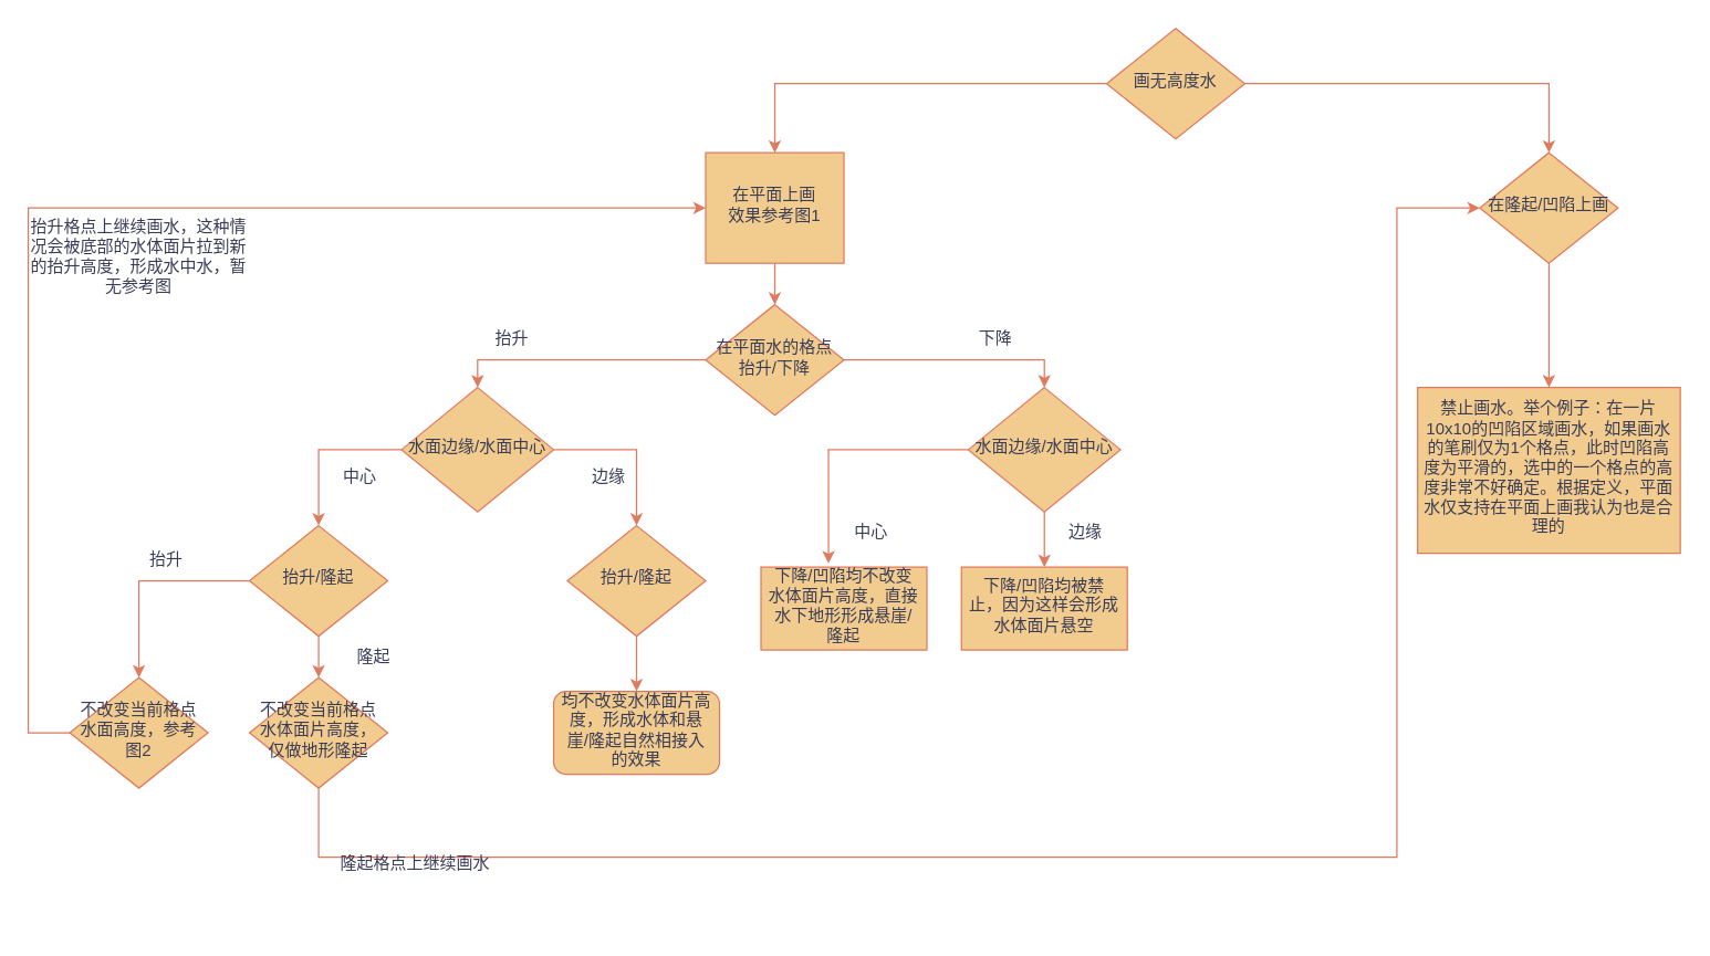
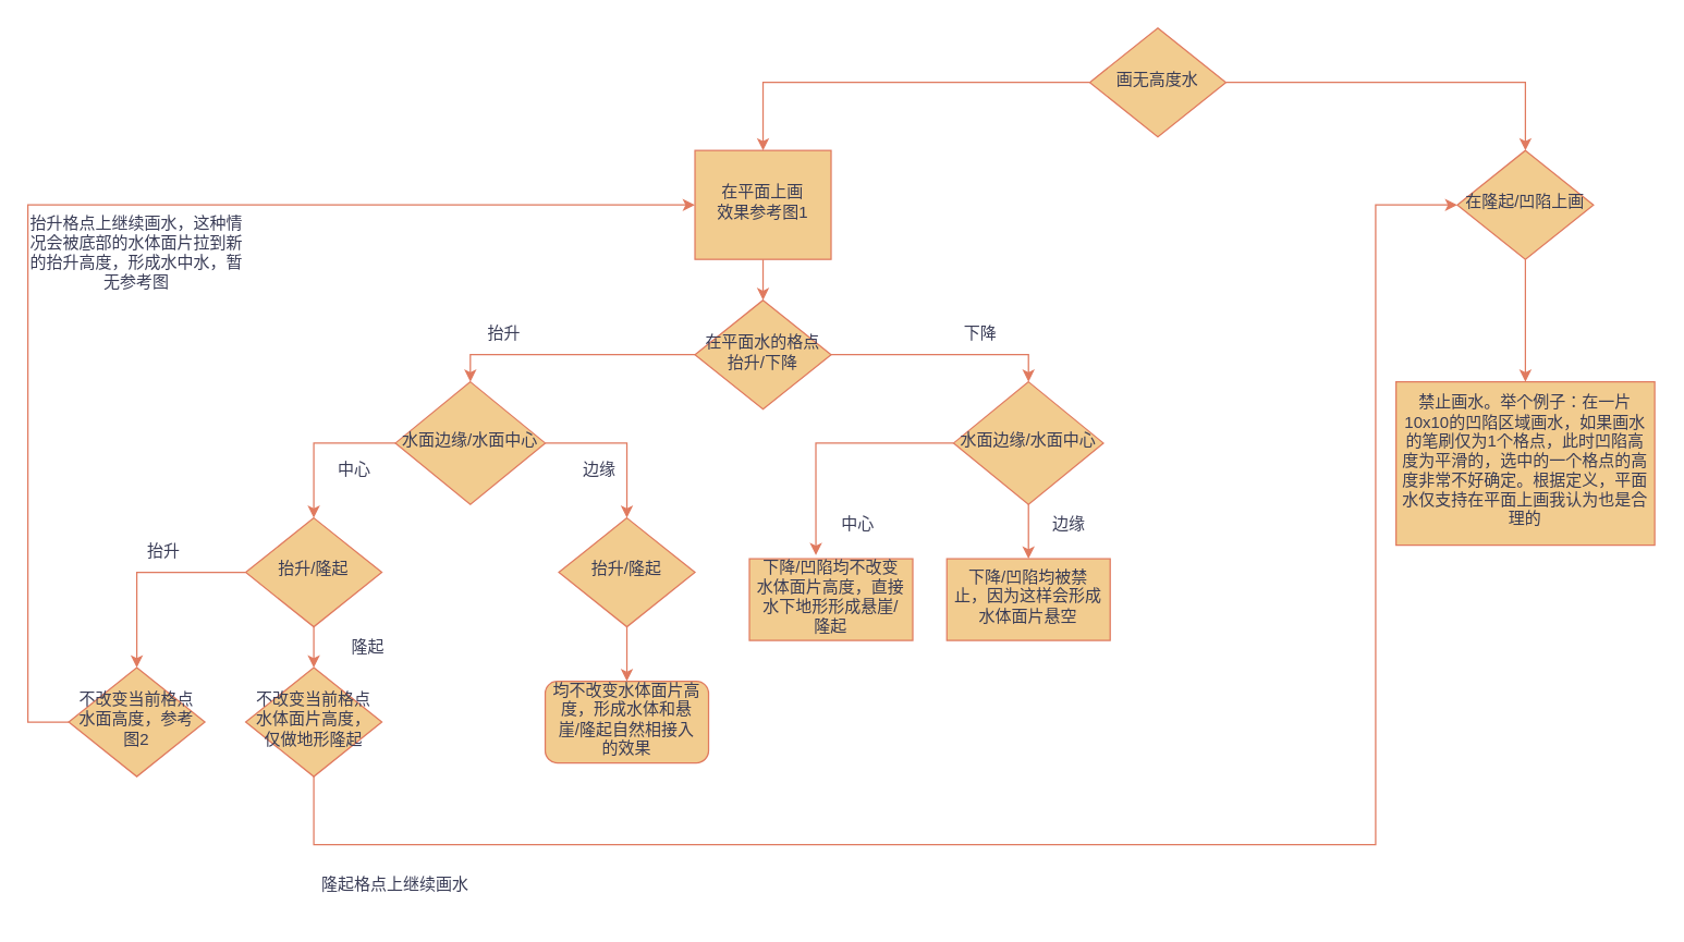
- <mxCell id="40" value="隆起格点上继续画水" style="text;html=1;strokeColor=none;fillColor=none;align=center;verticalAlign=middle;whiteSpace=wrap;rounded=0;labelBackgroundColor=none;fontColor=#393C56;" vertex="1" parent="1"><mxGeometry x="240" y="605" width="120" height="40" as="geometry" /></mxCell>
+ <mxCell id="40" value="隆起格点上继续画水" style="text;html=1;strokeColor=none;fillColor=none;align=center;verticalAlign=middle;whiteSpace=wrap;rounded=0;labelBackgroundColor=none;fontColor=#393C56;" vertex="1" parent="1"><mxGeometry x="230" y="630" width="120" height="40" as="geometry" /></mxCell>
